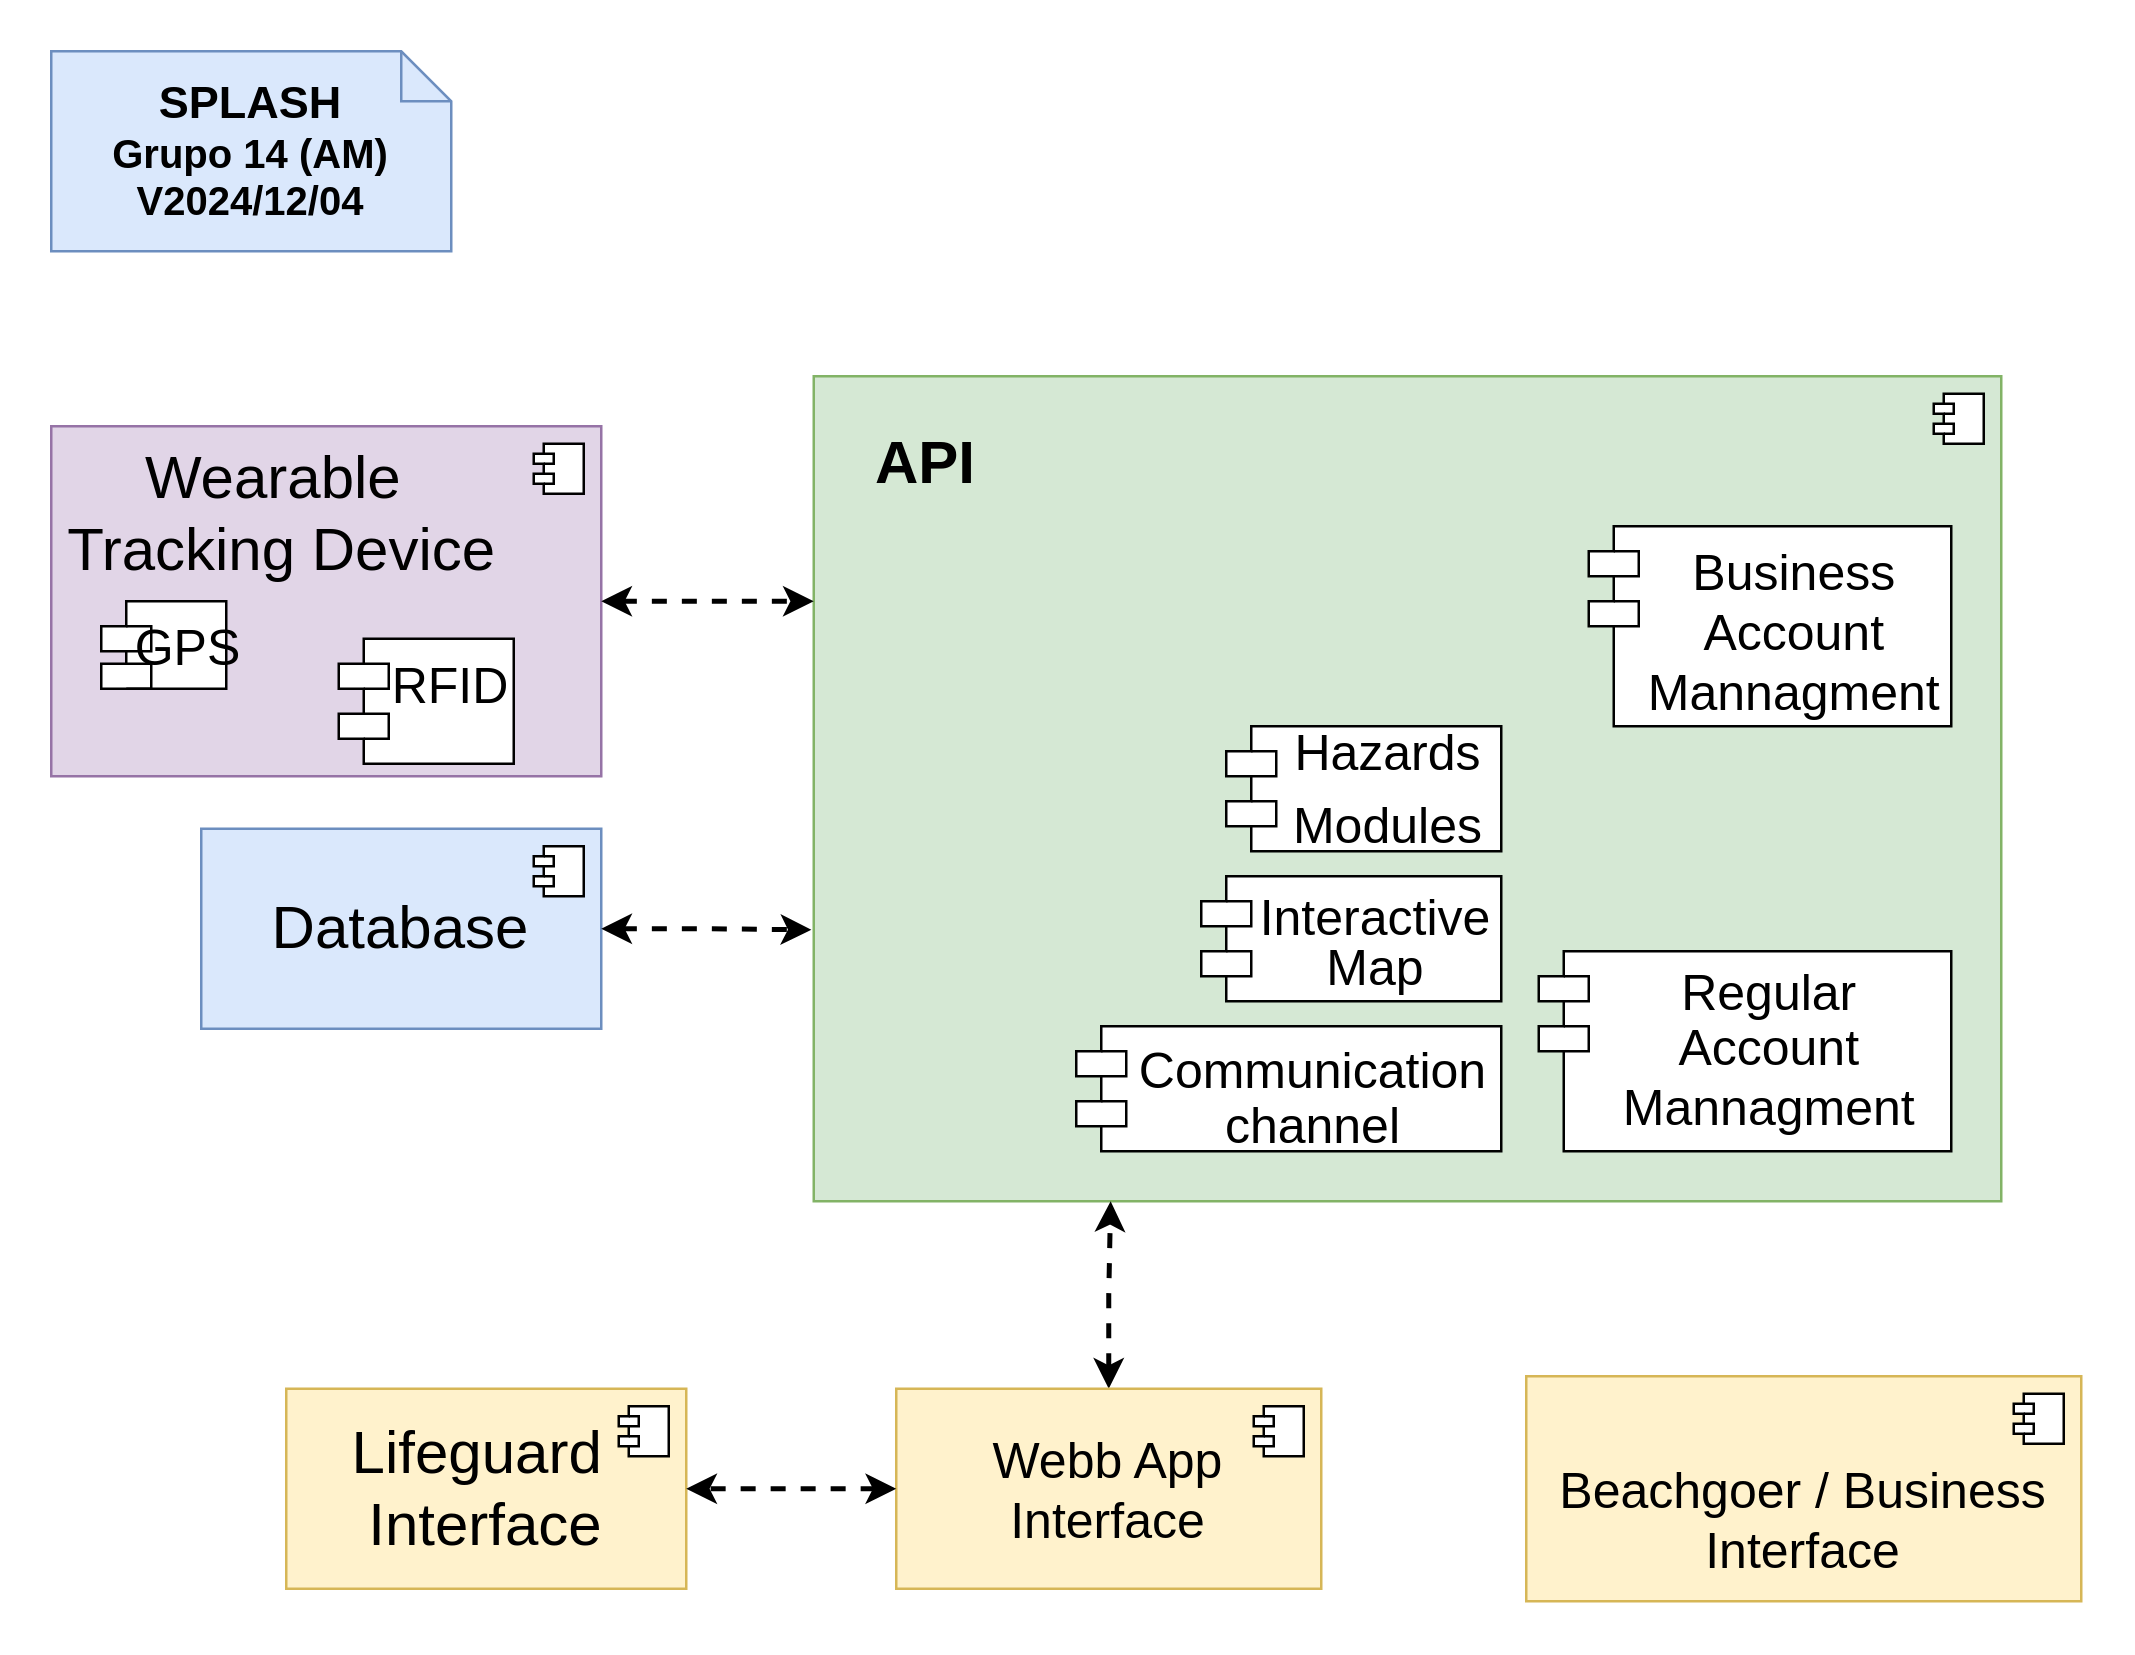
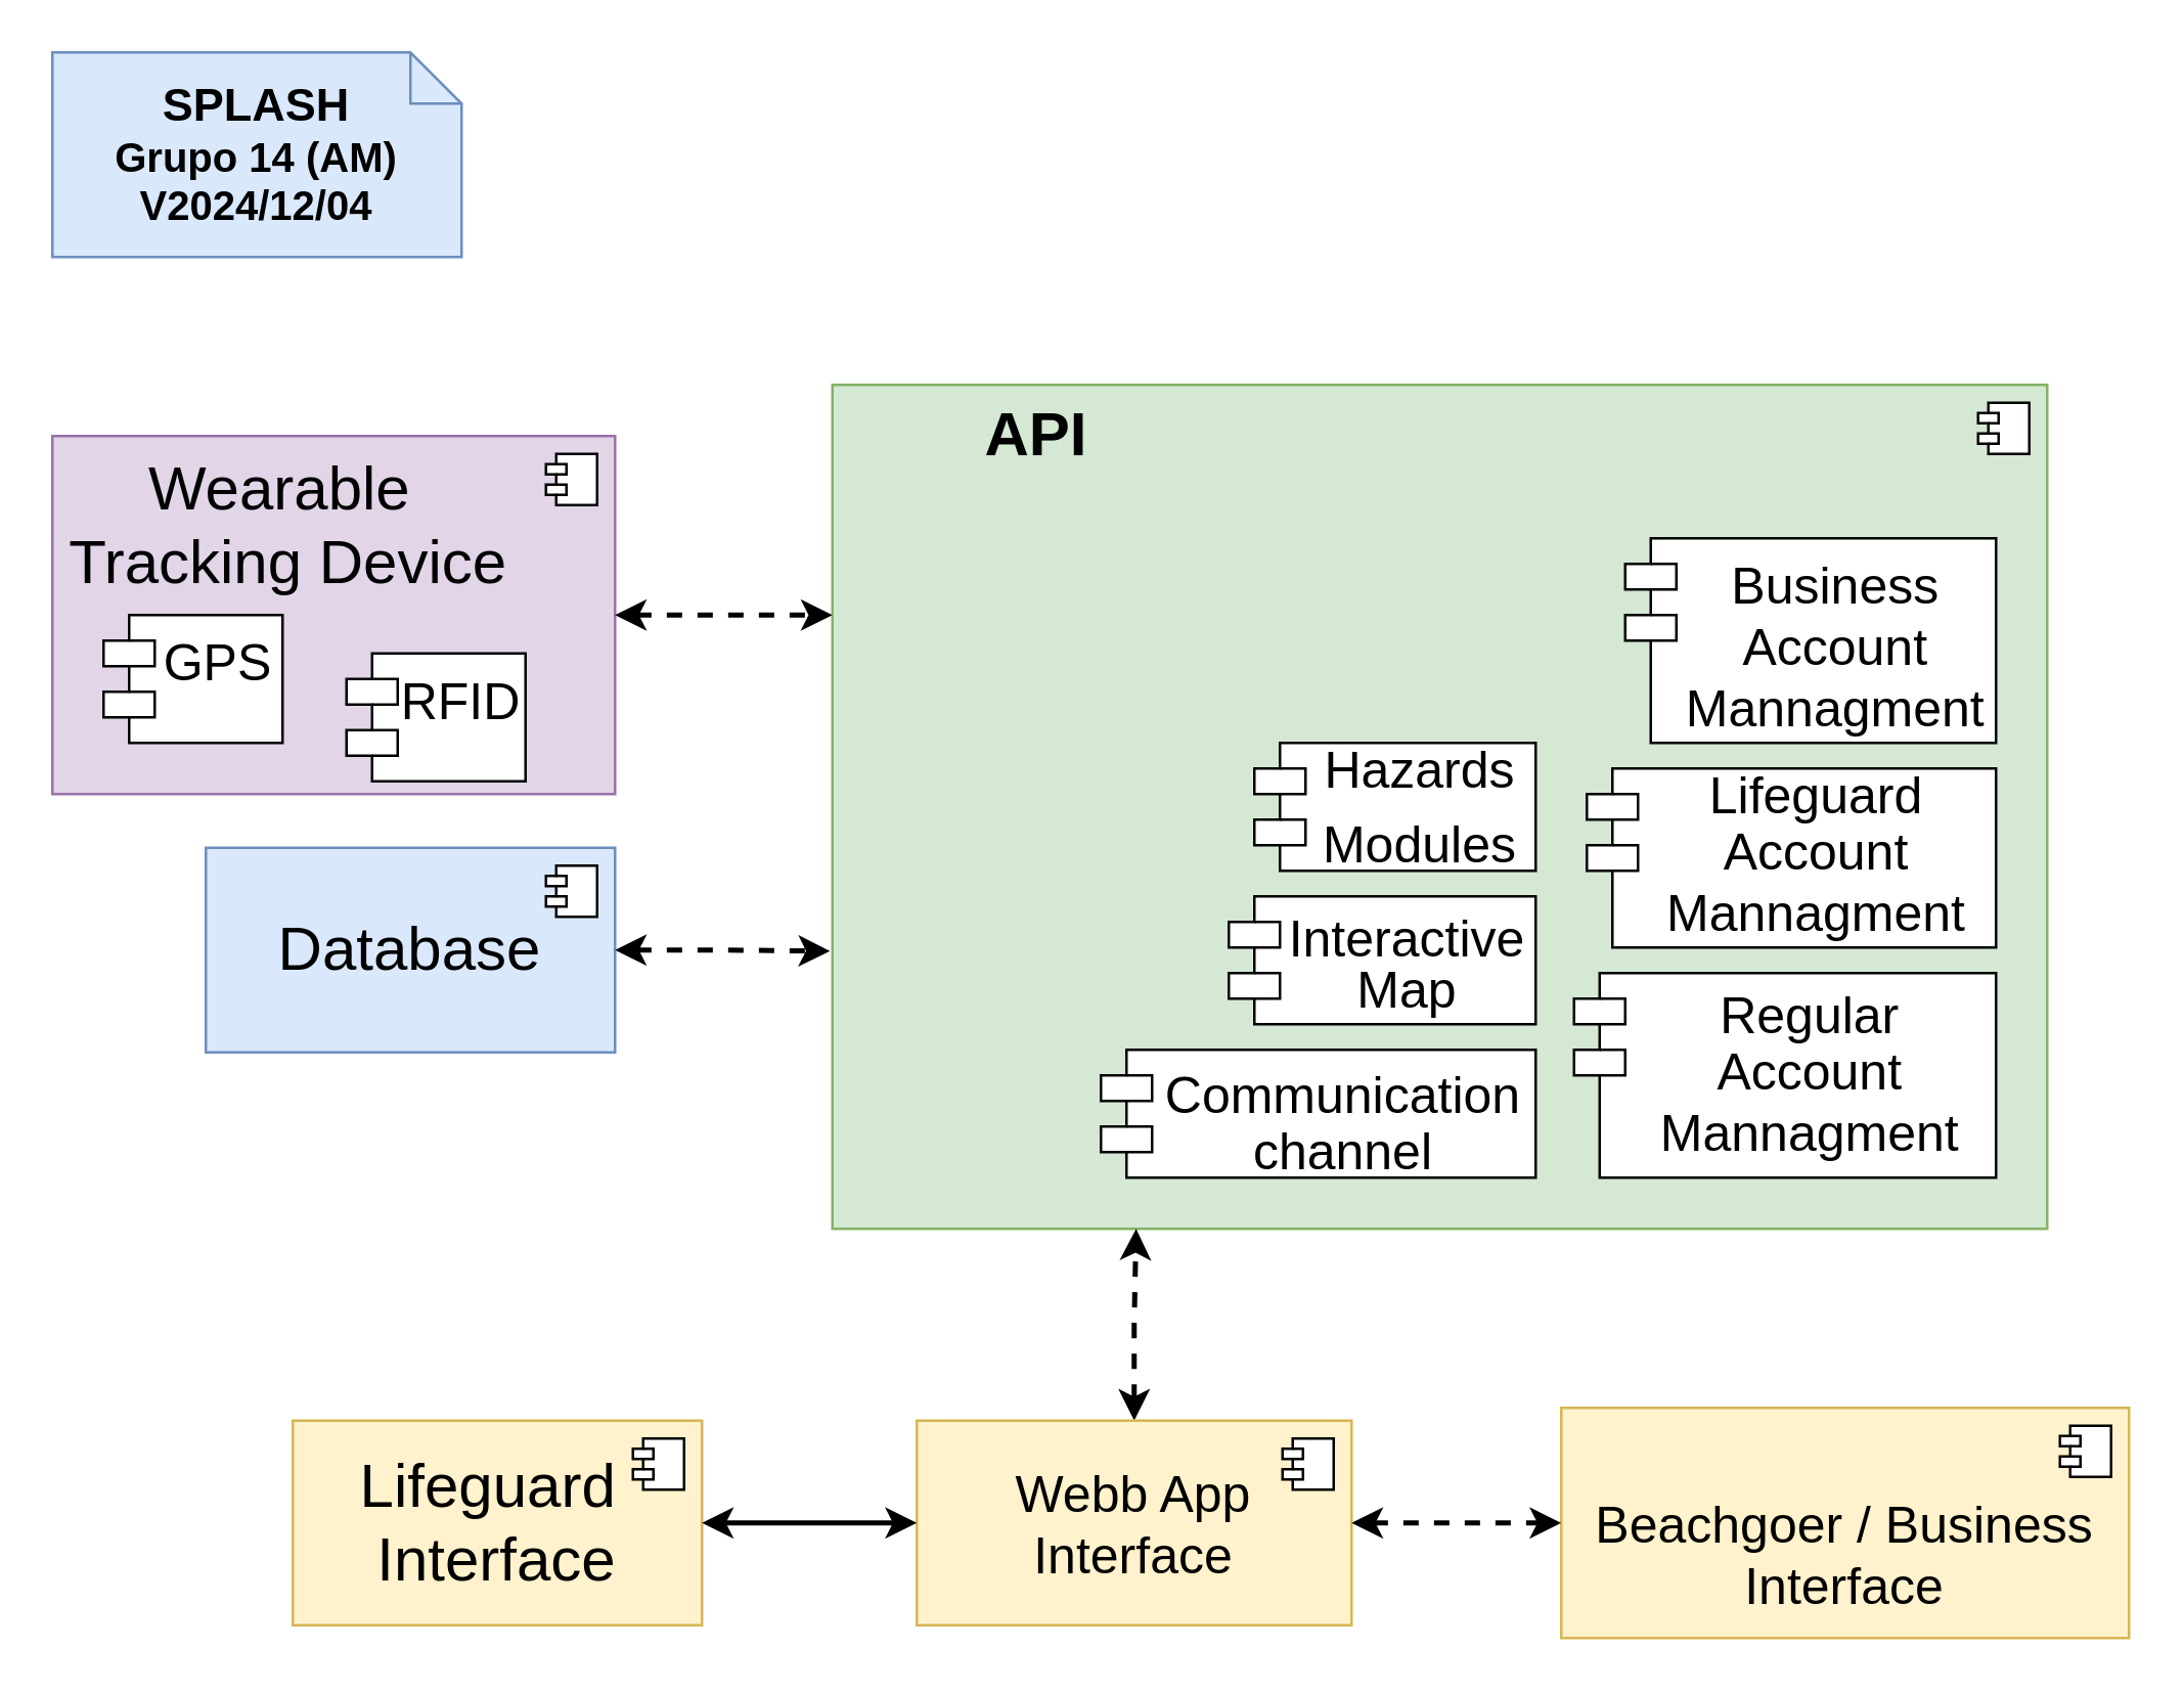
- <mxCell id="19" value="&lt;font style=&quot;font-size: 24px;&quot;&gt;&lt;b&gt;API&lt;/b&gt;&lt;/font&gt;" style="text;html=1;align=center;verticalAlign=middle;whiteSpace=wrap;rounded=0;" vertex="1" parent="1"><mxGeometry x="340" y="170" width="60" height="30" as="geometry" /></mxCell>
+ <mxCell id="19" value="&lt;font style=&quot;font-size: 24px;&quot;&gt;&lt;b&gt;API&lt;/b&gt;&lt;/font&gt;" style="text;html=1;align=center;verticalAlign=middle;whiteSpace=wrap;rounded=0;" vertex="1" parent="1"><mxGeometry x="375" y="155" width="60" height="30" as="geometry" /></mxCell>
- <mxCell id="15" value="&lt;font style=&quot;font-size: 20px;&quot;&gt;GPS&lt;/font&gt;" style="shape=module;align=left;spacingLeft=20;align=center;verticalAlign=top;whiteSpace=wrap;html=1;" vertex="1" parent="1"><mxGeometry x="40" y="240" width="50" height="35" as="geometry" /></mxCell>
+ <mxCell id="15" value="&lt;font style=&quot;font-size: 20px;&quot;&gt;GPS&lt;/font&gt;" style="shape=module;align=left;spacingLeft=20;align=center;verticalAlign=top;whiteSpace=wrap;html=1;" vertex="1" parent="1"><mxGeometry x="40" y="240" width="70" height="50" as="geometry" /></mxCell>
+ <mxCell id="23" value="&lt;div&gt;&lt;font style=&quot;line-height: 8px; font-size: 20px;&quot;&gt;Lifeguard&lt;/font&gt;&lt;/div&gt;&lt;font style=&quot;font-size: 20px;&quot;&gt;Account&lt;/font&gt;&lt;div&gt;&lt;font style=&quot;font-size: 20px;&quot;&gt;Mannagment&lt;/font&gt;&lt;/div&gt;" style="shape=module;align=left;spacingLeft=20;align=center;verticalAlign=top;whiteSpace=wrap;html=1;" vertex="1" parent="1"><mxGeometry x="620" y="300" width="160" height="70" as="geometry" /></mxCell>
- <mxCell id="29" style="edgeStyle=orthogonalEdgeStyle;rounded=0;orthogonalLoop=1;jettySize=auto;html=1;exitX=0;exitY=0.5;exitDx=0;exitDy=0;entryX=1;entryY=0.5;entryDx=0;entryDy=0;strokeWidth=2;startArrow=classic;startFill=1;dashed=1;" edge="1" parent="1" source="7" target="9"><mxGeometry relative="1" as="geometry"><mxPoint x="463" y="575" as="sourcePoint" /><mxPoint x="464" y="500" as="targetPoint" /></mxGeometry></mxCell>
+ <mxCell id="29" style="edgeStyle=orthogonalEdgeStyle;rounded=0;orthogonalLoop=1;jettySize=auto;html=1;exitX=0;exitY=0.5;exitDx=0;exitDy=0;entryX=1;entryY=0.5;entryDx=0;entryDy=0;strokeWidth=2;startArrow=classic;startFill=1;dashed=0;" edge="1" parent="1" source="7" target="9"><mxGeometry relative="1" as="geometry"><mxPoint x="463" y="575" as="sourcePoint" /><mxPoint x="464" y="500" as="targetPoint" /></mxGeometry></mxCell>
+ <mxCell id="28" style="edgeStyle=orthogonalEdgeStyle;rounded=0;orthogonalLoop=1;jettySize=auto;html=1;exitX=1;exitY=0.5;exitDx=0;exitDy=0;entryX=0;entryY=0.5;entryDx=0;entryDy=0;strokeWidth=2;startArrow=classic;startFill=1;dashed=1;" edge="1" parent="1" source="7" target="11"><mxGeometry relative="1" as="geometry"><mxPoint x="453" y="565" as="sourcePoint" /><mxPoint x="454" y="490" as="targetPoint" /></mxGeometry></mxCell>
